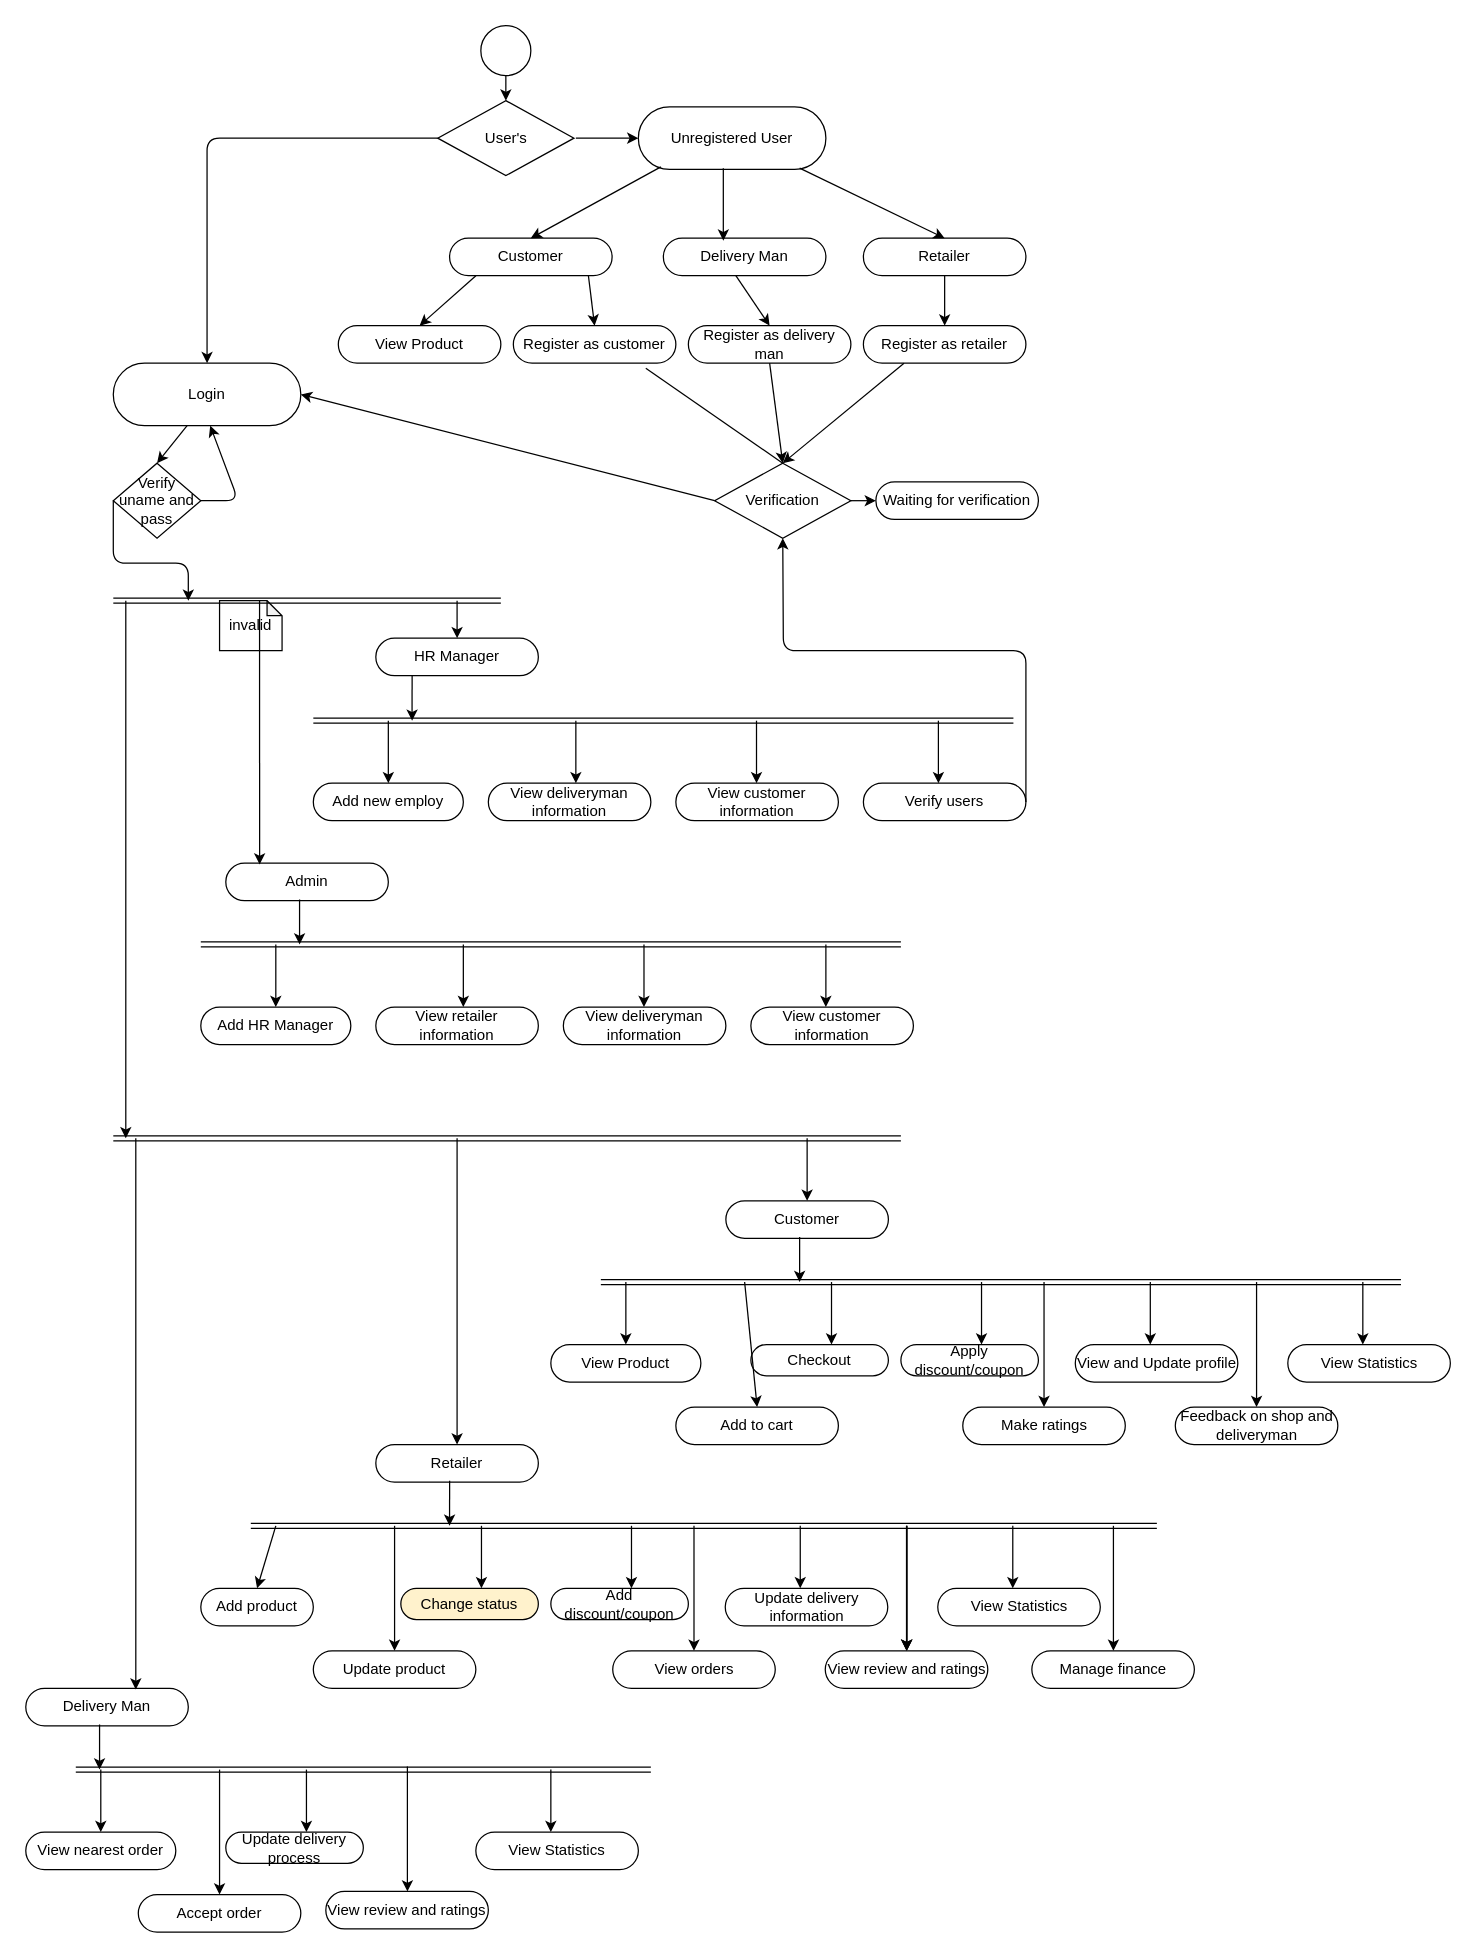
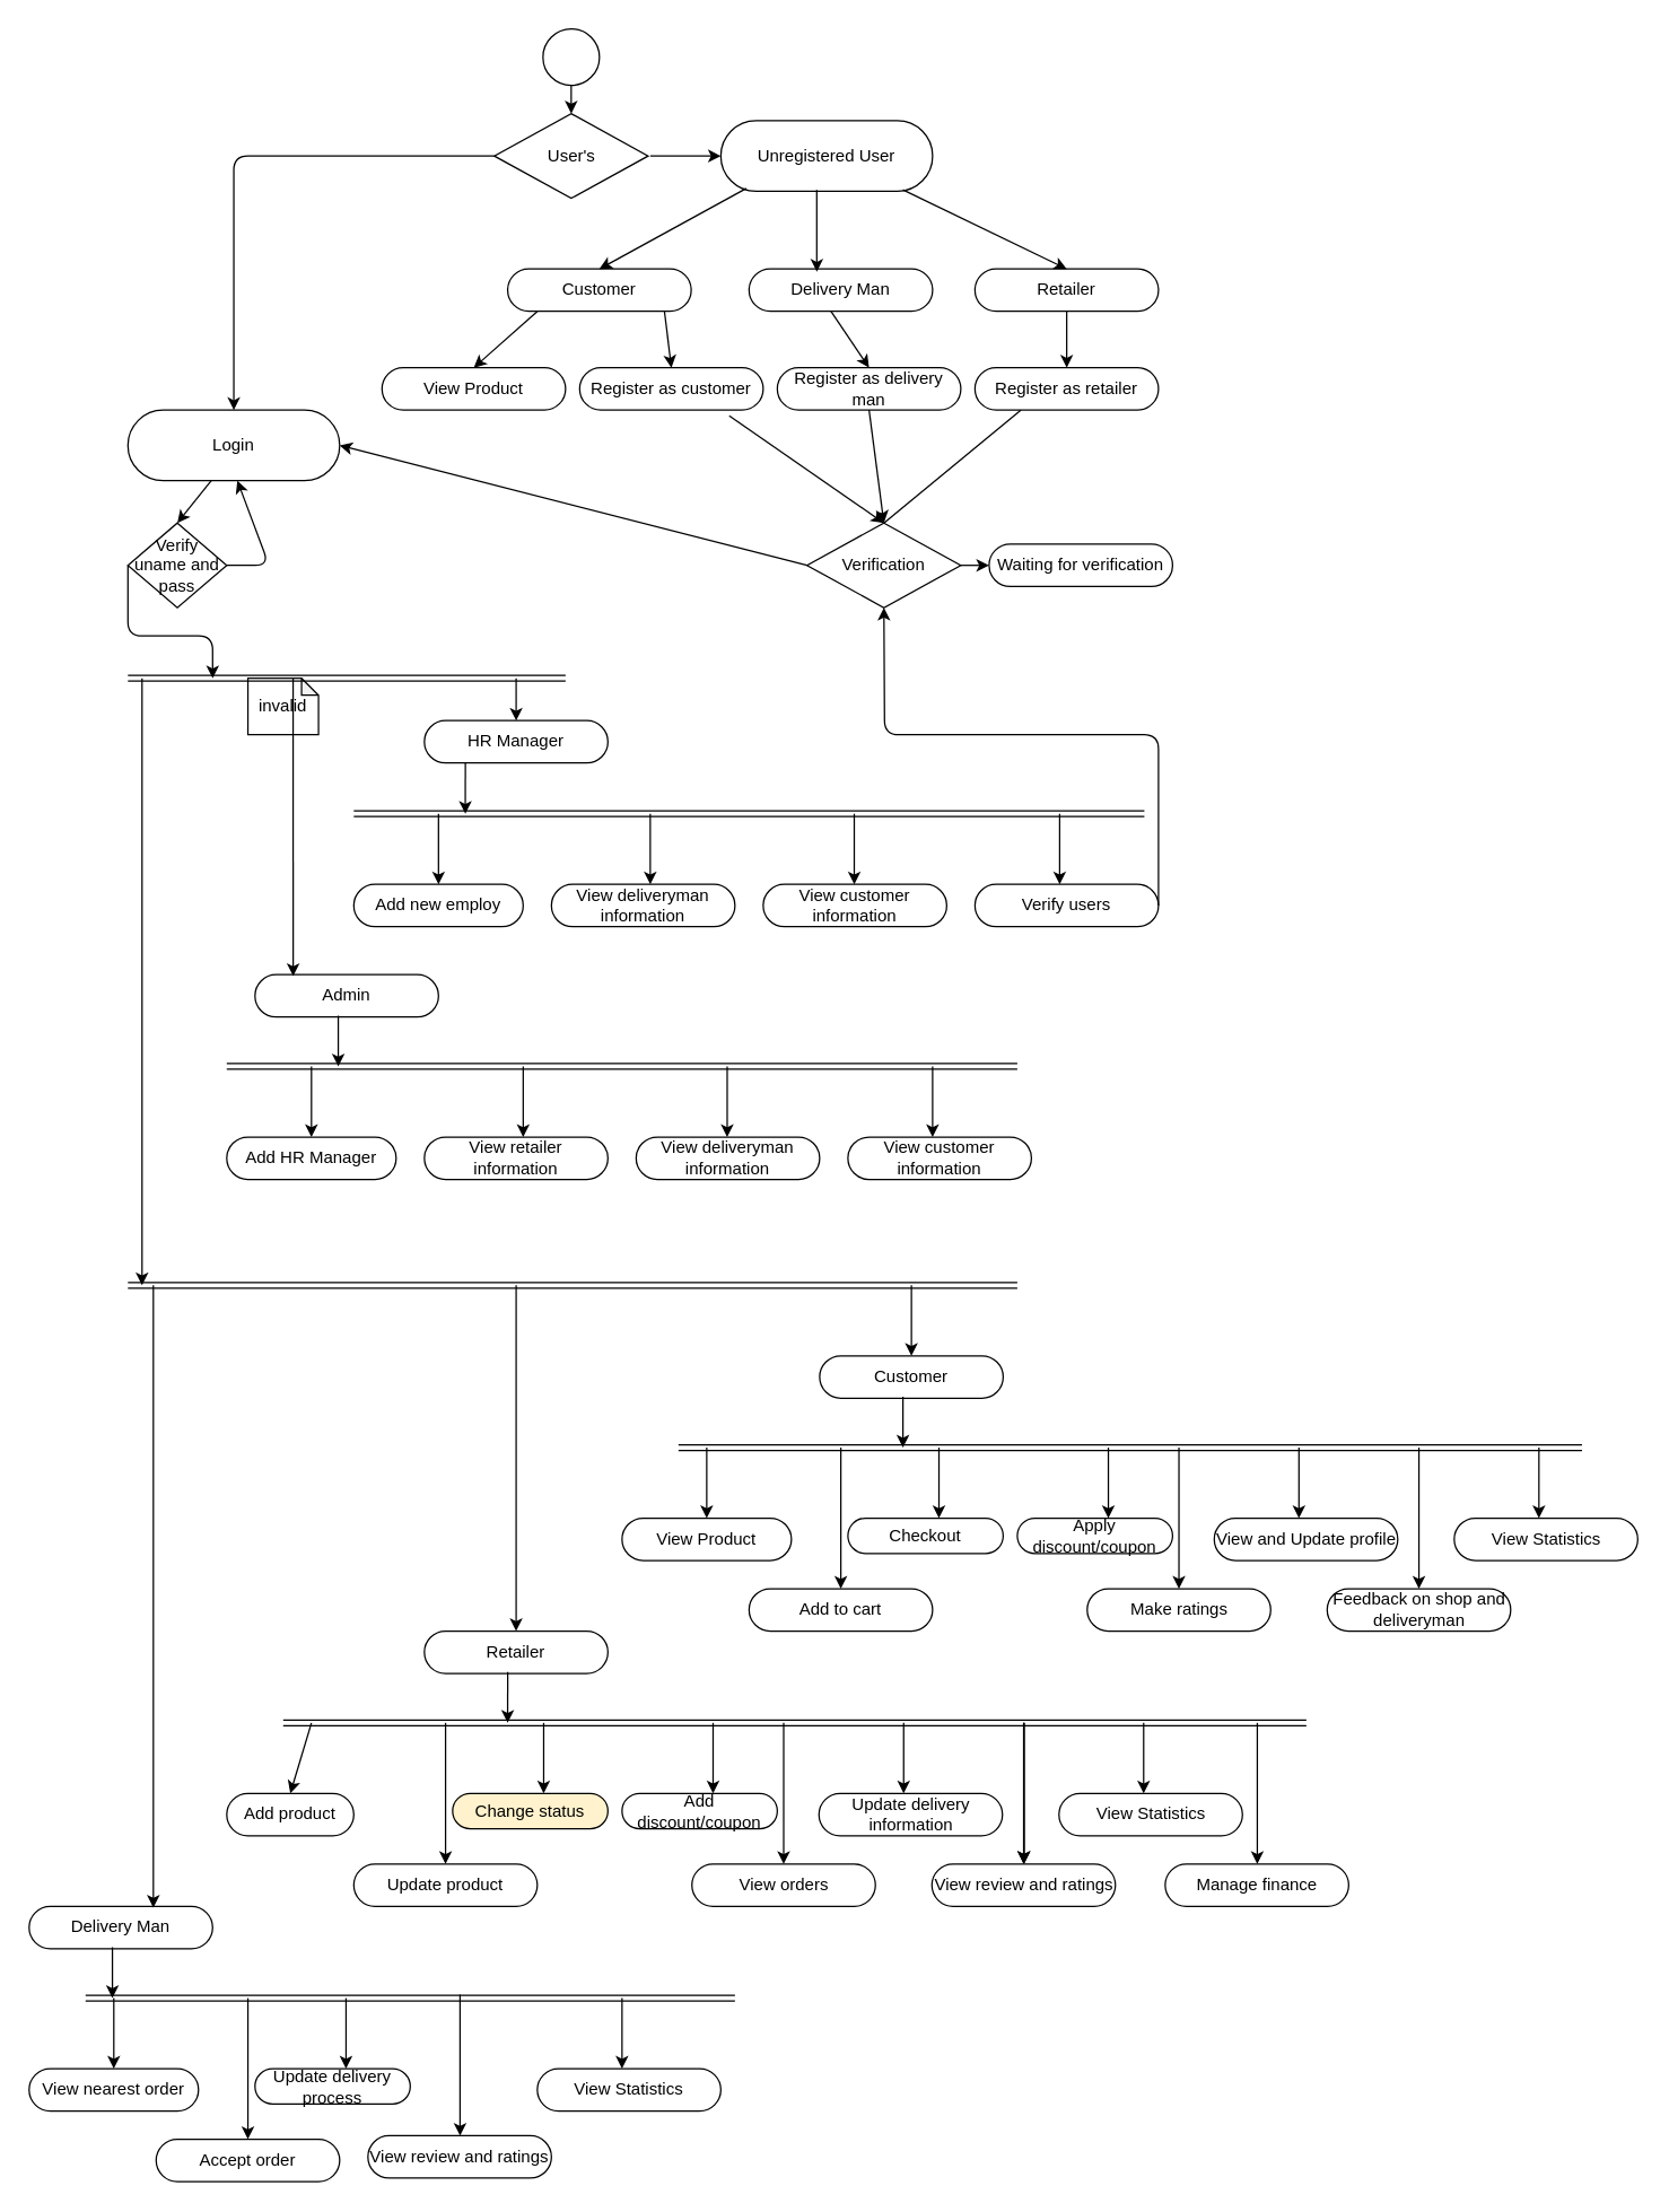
- <mxCell id="26" value="" style="endArrow=classic;html=1;exitX=0.25;exitY=1;exitDx=0;exitDy=0;entryX=0.5;entryY=0;entryDx=0;entryDy=0;" edge="1" parent="1" source="22" target="13"><mxGeometry width="50" height="50" relative="1" as="geometry"><mxPoint x="400" y="480" as="sourcePoint" /><mxPoint x="450" y="430" as="targetPoint" /></mxGeometry></mxCell>
+ <mxCell id="26" value="" style="endArrow=none;html=1;exitX=0.25;exitY=1;exitDx=0;exitDy=0;entryX=0.5;entryY=0;entryDx=0;entryDy=0;" edge="1" parent="1" source="22" target="13"><mxGeometry width="50" height="50" relative="1" as="geometry"><mxPoint x="400" y="480" as="sourcePoint" /><mxPoint x="450" y="430" as="targetPoint" /></mxGeometry></mxCell>
- <mxCell id="24" value="" style="endArrow=none;html=1;exitX=0.815;exitY=1.133;exitDx=0;exitDy=0;exitPerimeter=0;entryX=0.5;entryY=0;entryDx=0;entryDy=0;" edge="1" parent="1" source="17" target="13"><mxGeometry width="50" height="50" relative="1" as="geometry"><mxPoint x="400" y="480" as="sourcePoint" /><mxPoint x="450" y="430" as="targetPoint" /></mxGeometry></mxCell>
+ <mxCell id="24" value="" style="endArrow=classic;html=1;exitX=0.815;exitY=1.133;exitDx=0;exitDy=0;exitPerimeter=0;entryX=0.5;entryY=0;entryDx=0;entryDy=0;" edge="1" parent="1" source="17" target="13"><mxGeometry width="50" height="50" relative="1" as="geometry"><mxPoint x="400" y="480" as="sourcePoint" /><mxPoint x="450" y="430" as="targetPoint" /></mxGeometry></mxCell>
- <mxCell id="65" value="Add to cart" style="rounded=1;whiteSpace=wrap;html=1;arcSize=50;" vertex="1" parent="1"><mxGeometry x="540" y="1125" width="130" height="30" as="geometry" /></mxCell>
+ <mxCell id="65" value="Add to cart" style="rounded=1;whiteSpace=wrap;html=1;arcSize=50;" vertex="1" parent="1"><mxGeometry x="530" y="1125" width="130" height="30" as="geometry" /></mxCell>
